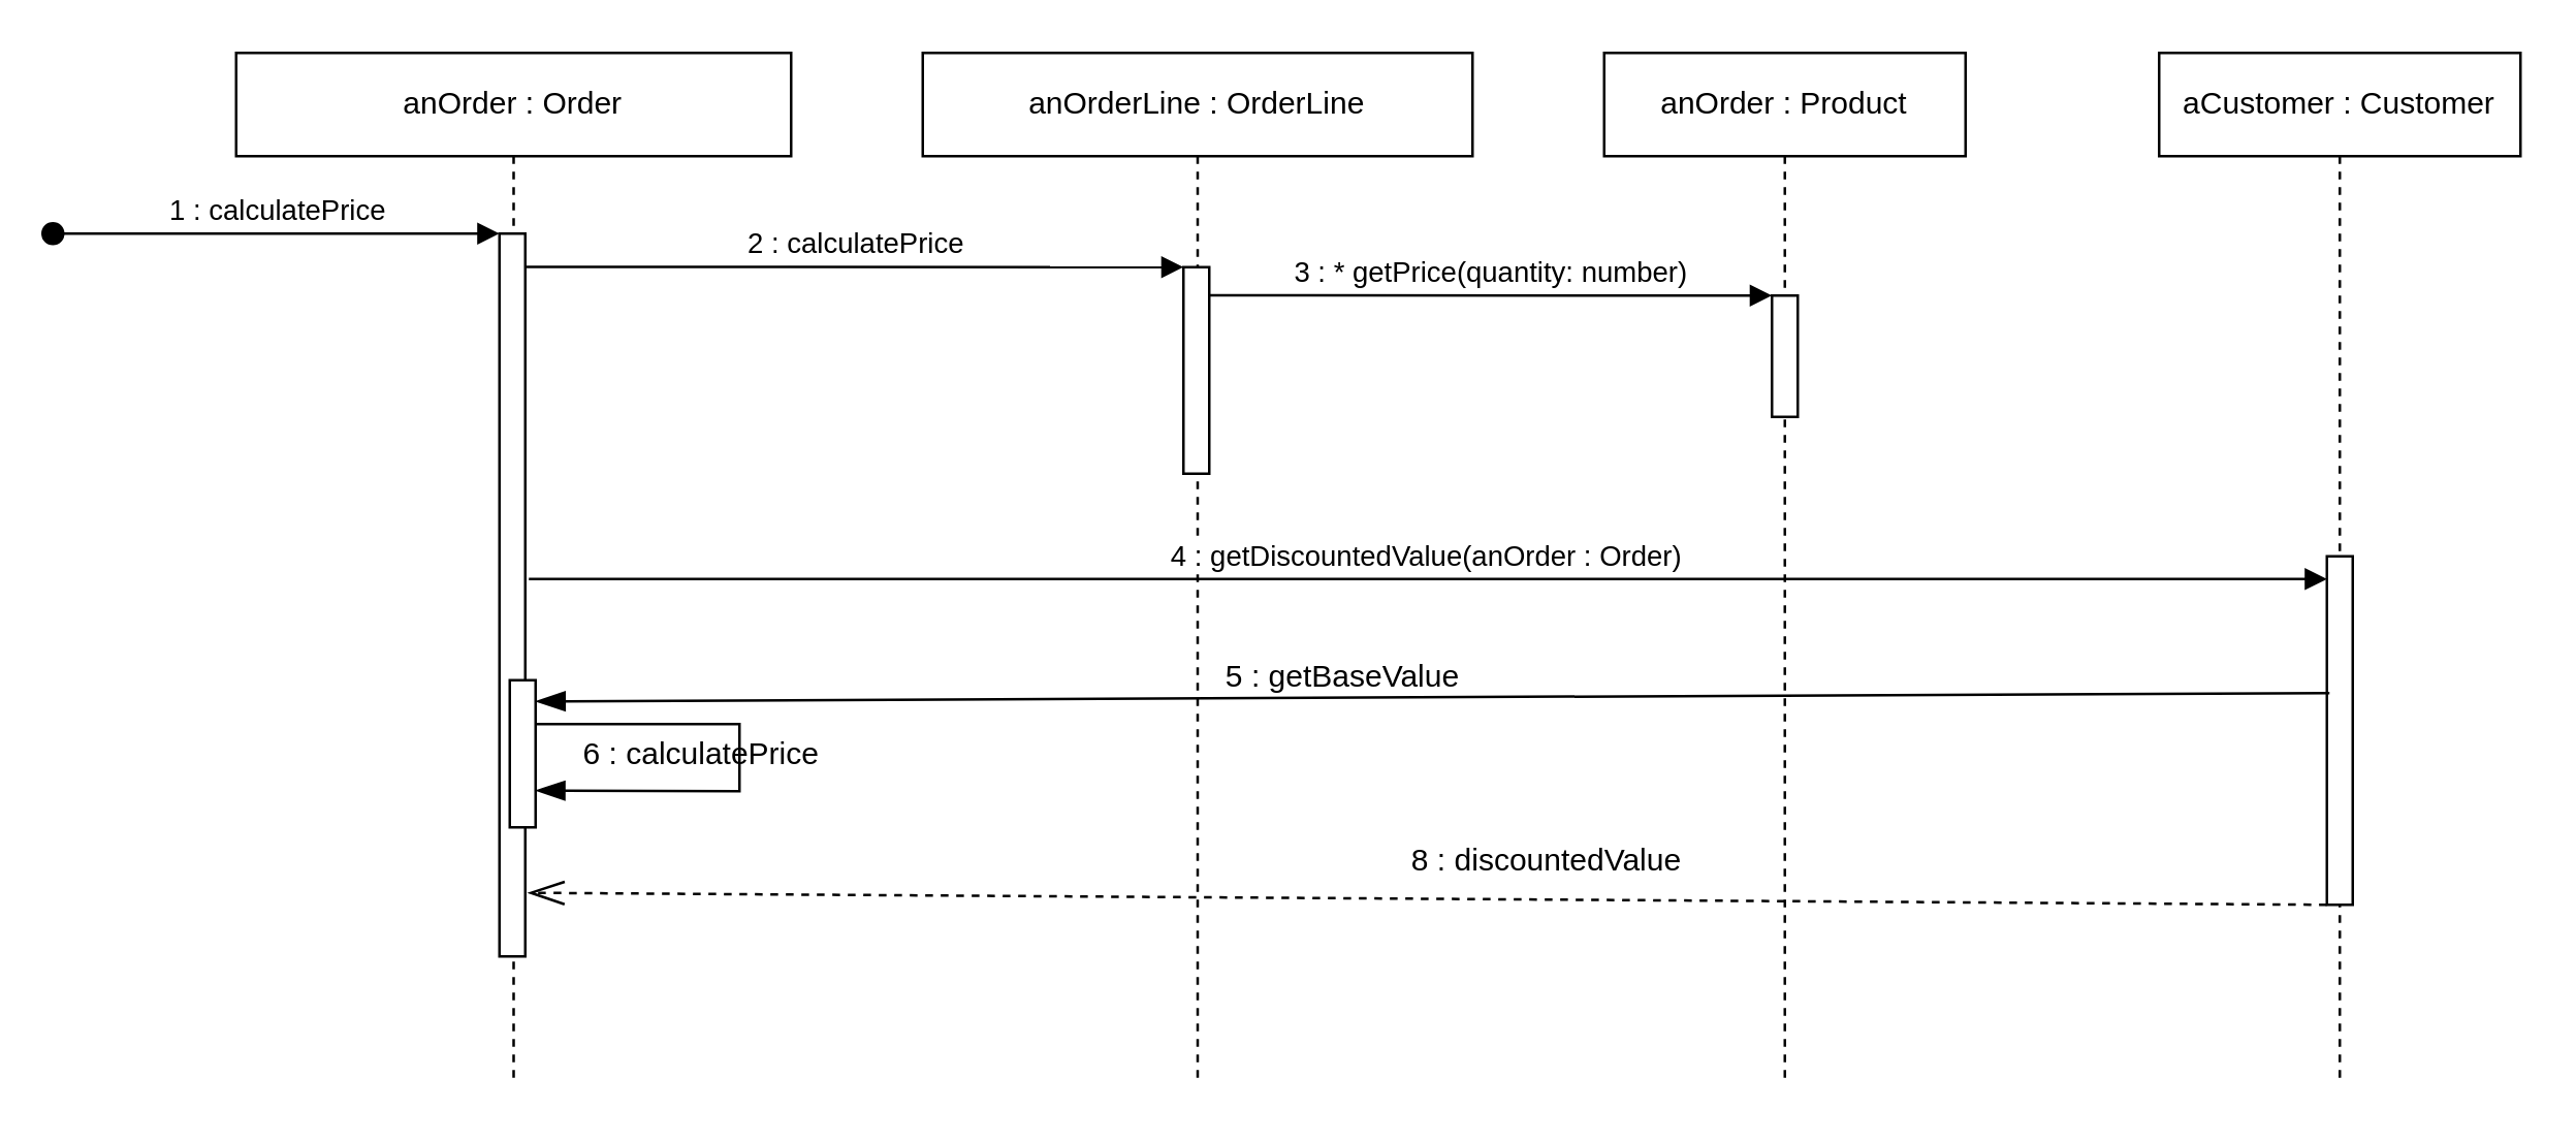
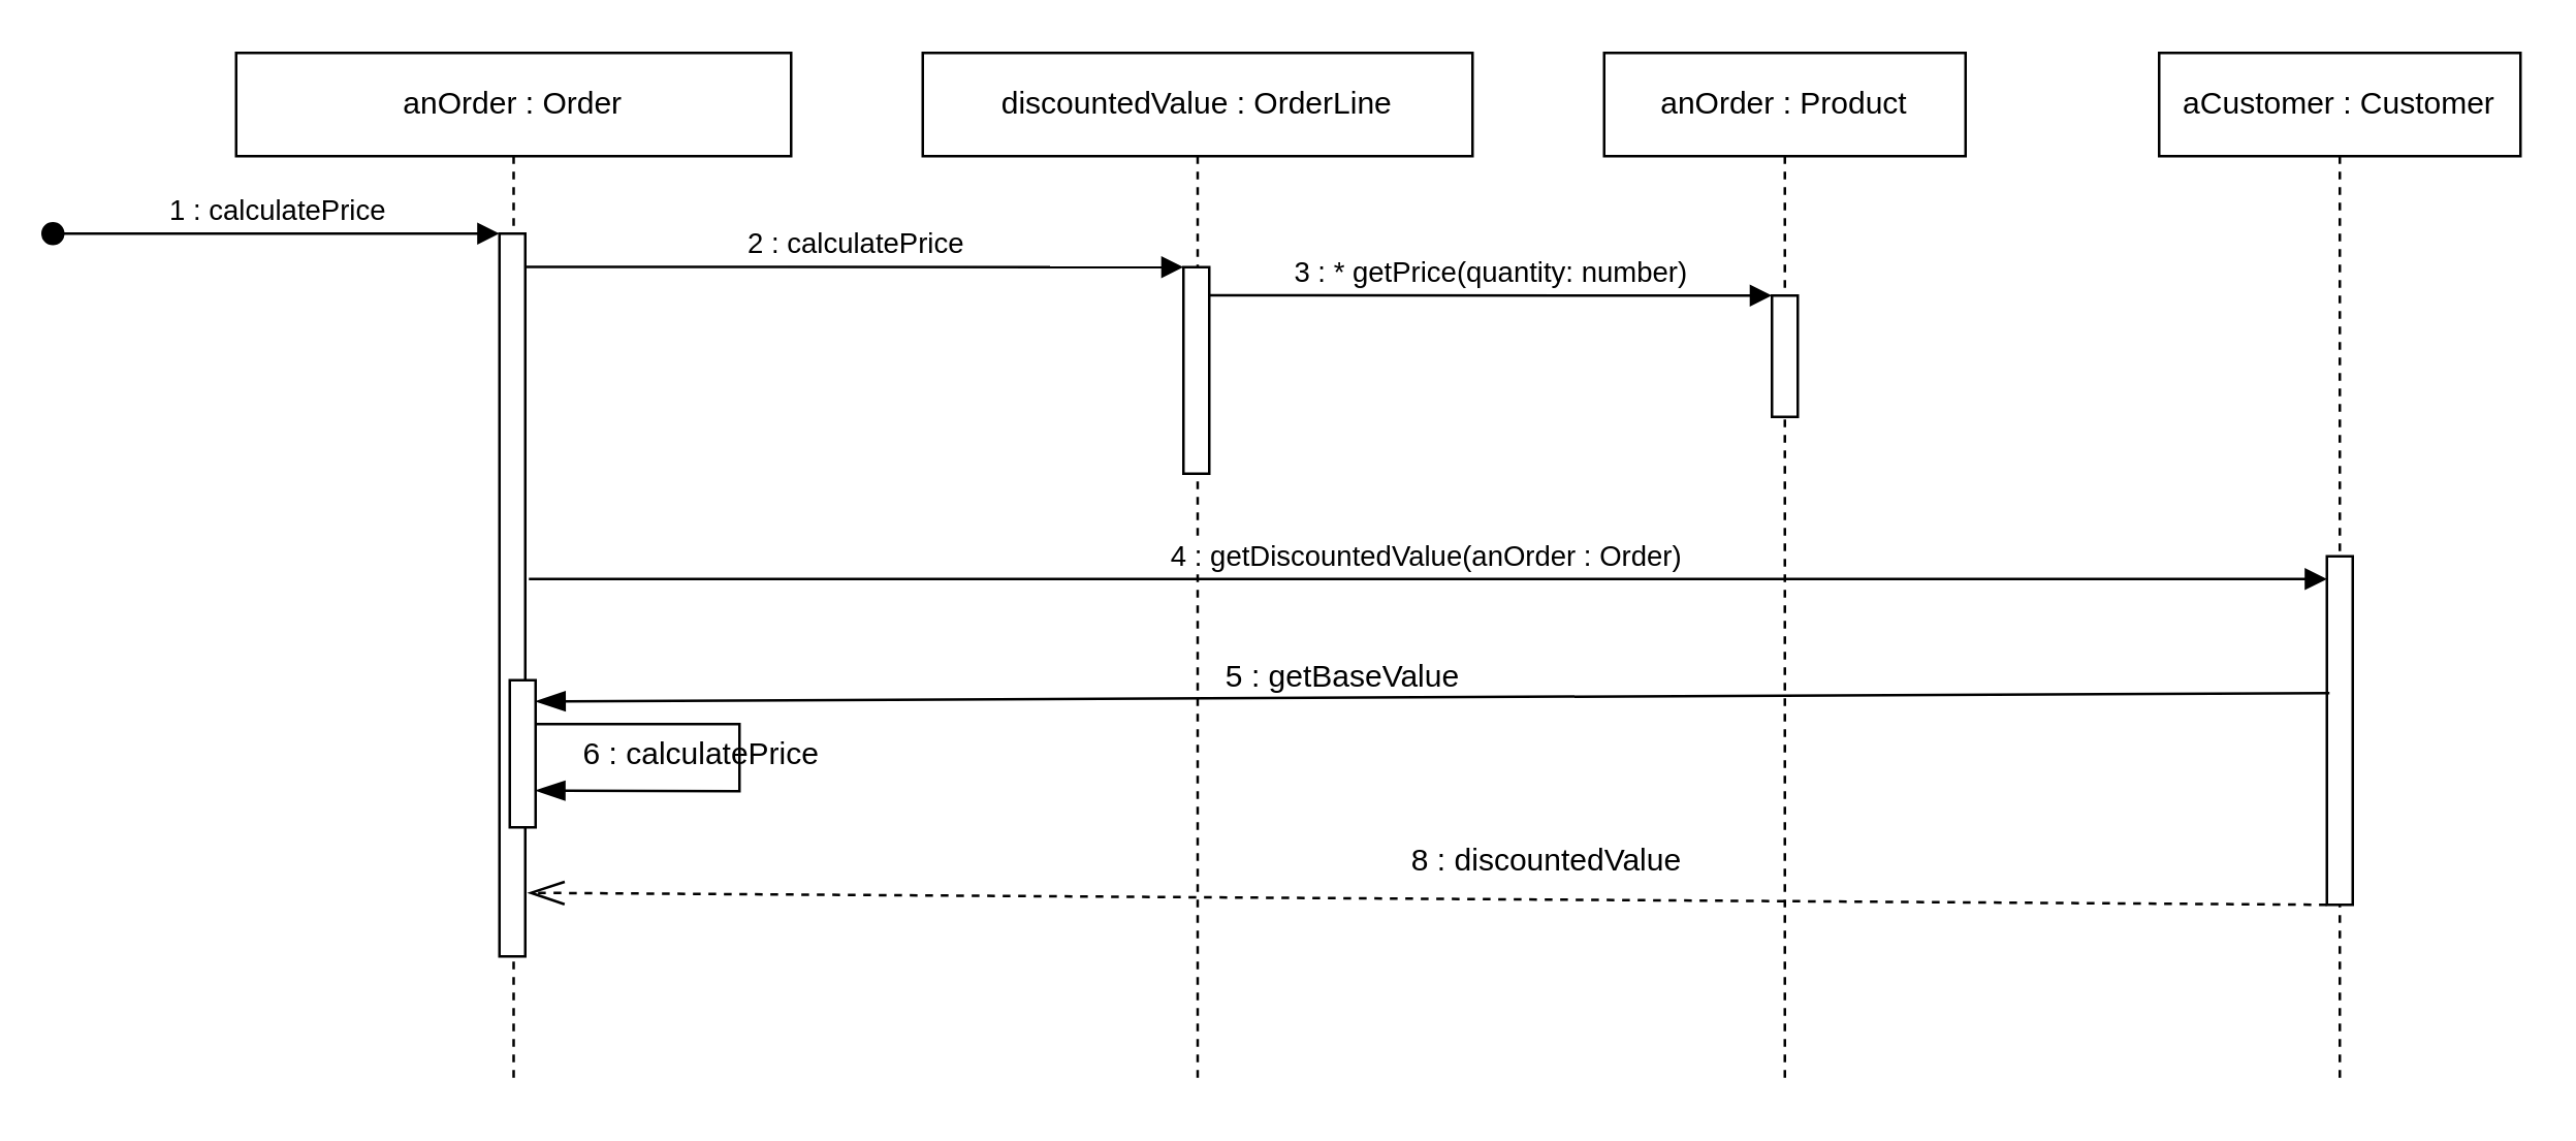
- <mxCell id="7" value="anOrderLine : OrderLine" style="shape=umlLifeline;perimeter=lifelinePerimeter;whiteSpace=wrap;html=1;container=1;collapsible=0;recursiveResize=0;outlineConnect=0;" parent="1" vertex="1"><mxGeometry x="357" y="20" width="213" height="400" as="geometry" /></mxCell>
+ <mxCell id="7" value="discountedValue : OrderLine" style="shape=umlLifeline;perimeter=lifelinePerimeter;whiteSpace=wrap;html=1;container=1;collapsible=0;recursiveResize=0;outlineConnect=0;" parent="1" vertex="1"><mxGeometry x="357" y="20" width="213" height="400" as="geometry" /></mxCell>
